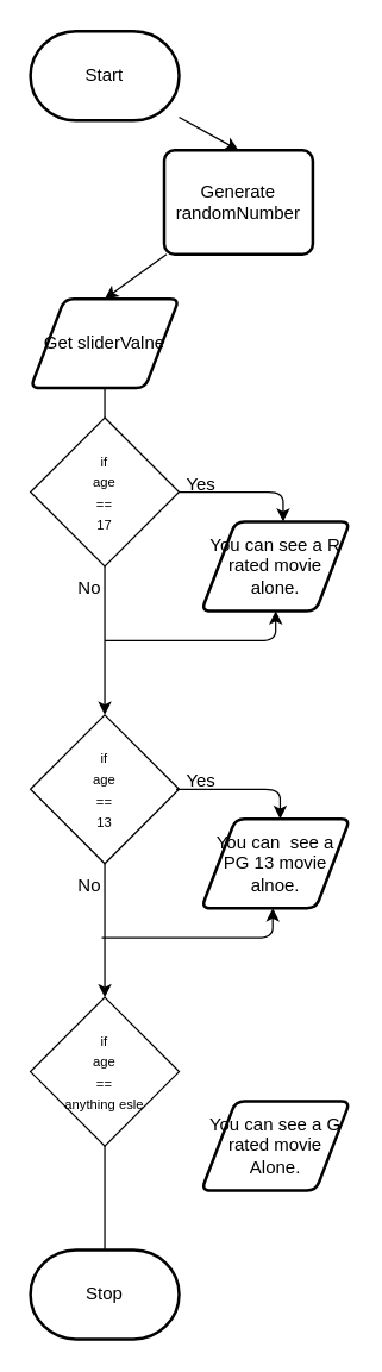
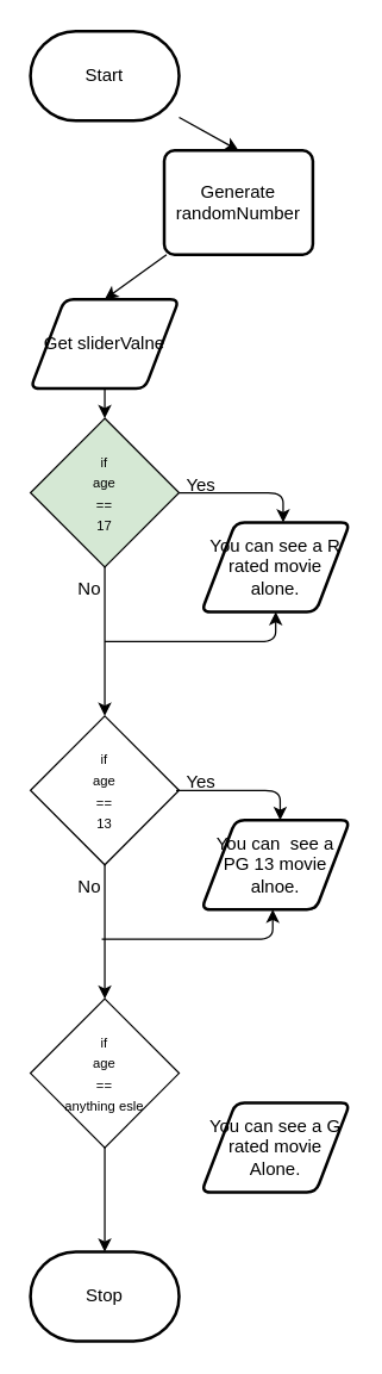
- <mxCell id="4" style="edgeStyle=none;html=1;entryX=0.5;entryY=0;entryDx=0;entryDy=0;endArrow=none;" edge="1" parent="1" source="5" target="12"><mxGeometry relative="1" as="geometry" /></mxCell>
+ <mxCell id="4" style="edgeStyle=none;html=1;entryX=0.5;entryY=0;entryDx=0;entryDy=0;" edge="1" parent="1" source="5" target="12"><mxGeometry relative="1" as="geometry" /></mxCell>
- <mxCell id="12" value="&lt;font style=&quot;font-size: 9px&quot;&gt;if&lt;br&gt;age&lt;br&gt;==&lt;br&gt;17&lt;br&gt;&lt;/font&gt;" style="rhombus;whiteSpace=wrap;html=1;" vertex="1" parent="1"><mxGeometry x="20" y="280" width="100" height="100" as="geometry" /></mxCell>
+ <mxCell id="12" value="&lt;font style=&quot;font-size: 9px&quot;&gt;if&lt;br&gt;age&lt;br&gt;==&lt;br&gt;17&lt;br&gt;&lt;/font&gt;" style="rhombus;whiteSpace=wrap;html=1;fillColor=#d5e8d4;" vertex="1" parent="1"><mxGeometry x="20" y="280" width="100" height="100" as="geometry" /></mxCell>
- <mxCell id="22" style="edgeStyle=none;html=1;endArrow=none;" edge="1" parent="1" source="23" target="7"><mxGeometry relative="1" as="geometry" /></mxCell>
+ <mxCell id="22" style="edgeStyle=none;html=1;" edge="1" parent="1" source="23" target="7"><mxGeometry relative="1" as="geometry" /></mxCell>
